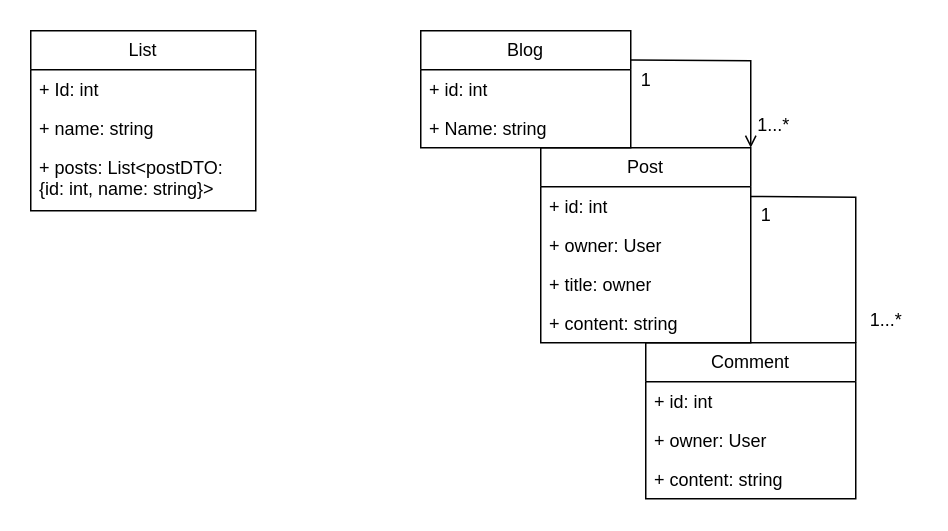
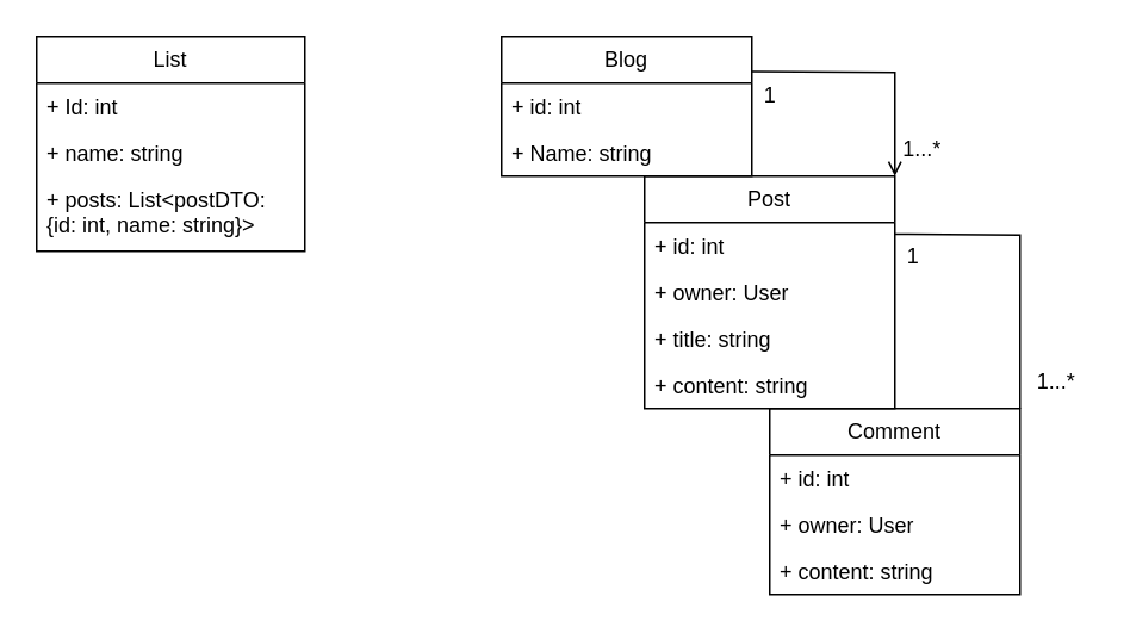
- <mxCell id="16" value="+ title: owner" style="text;strokeColor=none;fillColor=none;align=left;verticalAlign=top;spacingLeft=4;spacingRight=4;overflow=hidden;rotatable=0;points=[[0,0.5],[1,0.5]];portConstraint=eastwest;whiteSpace=wrap;html=1;" vertex="1" parent="13"><mxGeometry y="78" width="140" height="26" as="geometry" /></mxCell>
+ <mxCell id="16" value="+ title: string" style="text;strokeColor=none;fillColor=none;align=left;verticalAlign=top;spacingLeft=4;spacingRight=4;overflow=hidden;rotatable=0;points=[[0,0.5],[1,0.5]];portConstraint=eastwest;whiteSpace=wrap;html=1;" vertex="1" parent="13"><mxGeometry y="78" width="140" height="26" as="geometry" /></mxCell>
